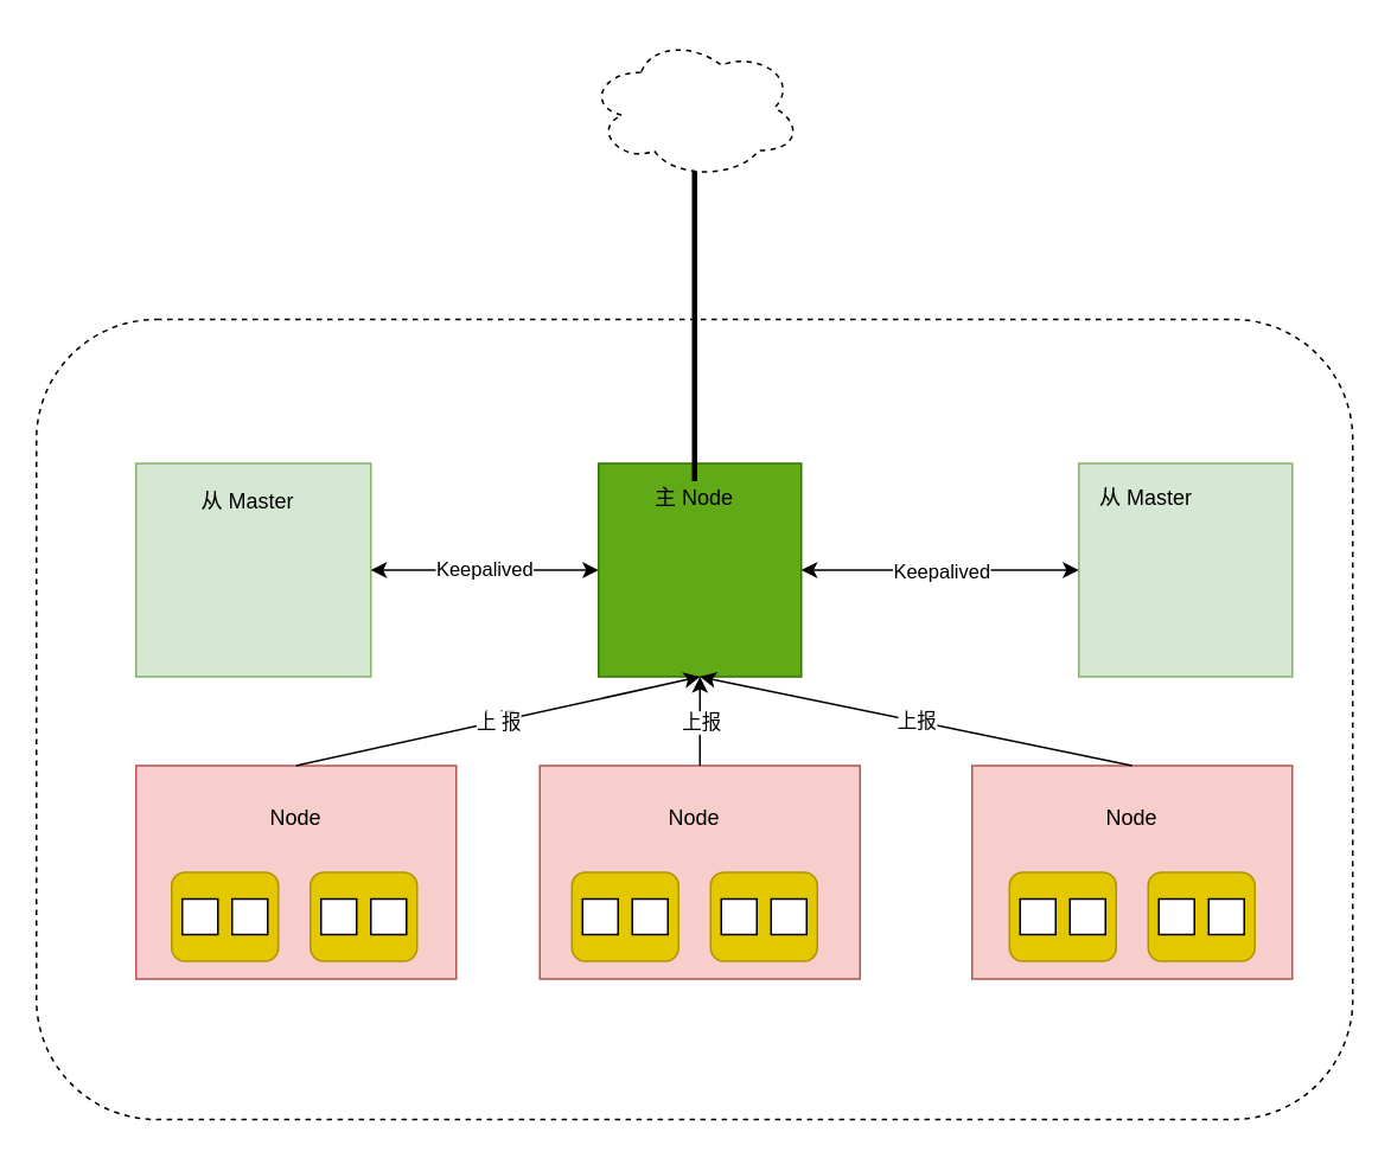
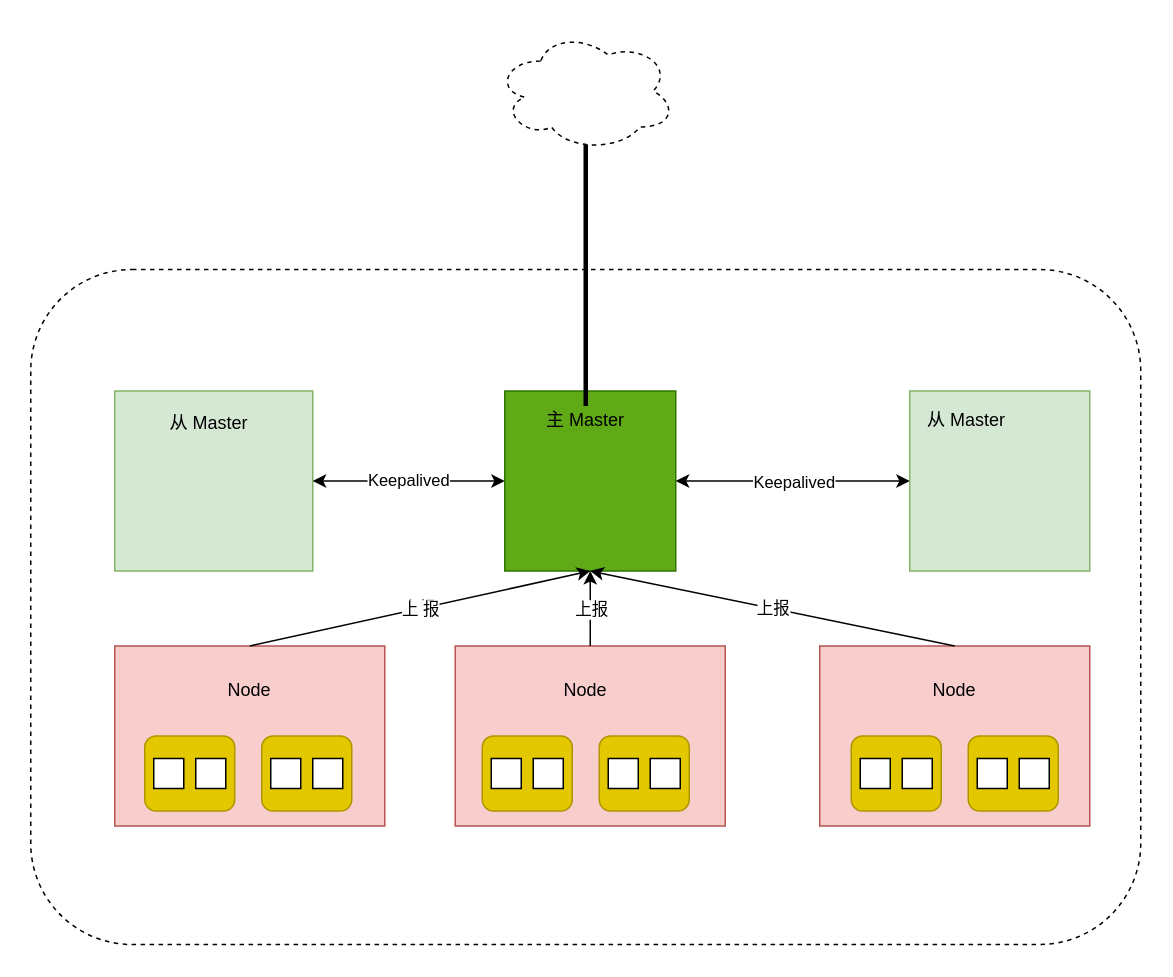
- <mxCell id="10" value="主 Node" style="text;html=1;fillColor=none;align=center;verticalAlign=middle;whiteSpace=wrap;rounded=0;" vertex="1" parent="1"><mxGeometry x="362" y="270" width="56" height="20" as="geometry" /></mxCell>
+ <mxCell id="10" value="主 Master" style="text;html=1;fillColor=none;align=center;verticalAlign=middle;whiteSpace=wrap;rounded=0;" vertex="1" parent="1"><mxGeometry x="362" y="270" width="56" height="20" as="geometry" /></mxCell>
